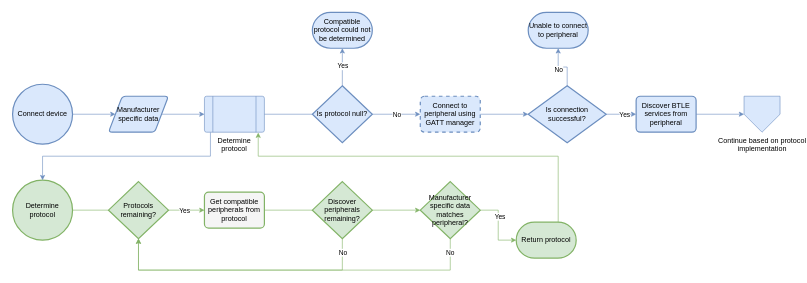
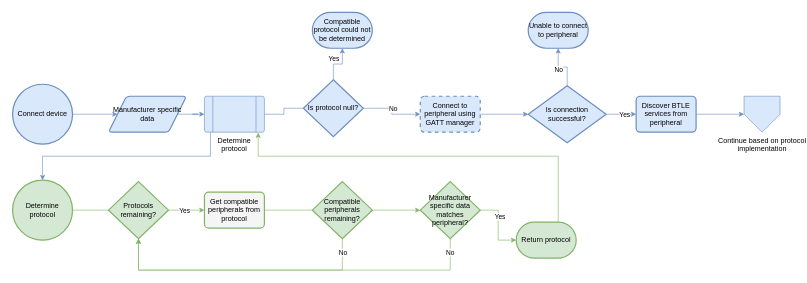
- <mxCell id="7" value="&lt;span style=&quot;&quot;&gt;Manufacturer specific data&lt;/span&gt;" style="shape=parallelogram;html=1;strokeWidth=2;perimeter=parallelogramPerimeter;whiteSpace=wrap;rounded=1;arcSize=12;size=0.23;fillColor=#dae8fc;strokeColor=#6c8ebf;" vertex="1" parent="1"><mxGeometry x="180" y="160" width="100" height="60" as="geometry" /></mxCell>
+ <mxCell id="7" value="&lt;span style=&quot;&quot;&gt;Manufacturer specific data&lt;/span&gt;" style="shape=parallelogram;html=1;strokeWidth=2;perimeter=parallelogramPerimeter;whiteSpace=wrap;rounded=1;arcSize=12;size=0.23;fillColor=#dae8fc;strokeColor=#6c8ebf;" vertex="1" parent="1"><mxGeometry x="180" y="160" width="130" height="60" as="geometry" /></mxCell>
- <mxCell id="32" value="Is protocol null?" style="strokeWidth=2;html=1;shape=mxgraph.flowchart.decision;whiteSpace=wrap;fillColor=#dae8fc;strokeColor=#6c8ebf;" vertex="1" parent="1"><mxGeometry x="520" y="142.5" width="100" height="95" as="geometry" /></mxCell>
+ <mxCell id="32" value="Is protocol null?" style="strokeWidth=2;html=1;shape=mxgraph.flowchart.decision;whiteSpace=wrap;fillColor=#dae8fc;strokeColor=#6c8ebf;" vertex="1" parent="1"><mxGeometry x="505" y="132.5" width="100" height="95" as="geometry" /></mxCell>
- <mxCell id="28" value="Discover peripherals remaining?" style="strokeWidth=2;html=1;shape=mxgraph.flowchart.decision;whiteSpace=wrap;fillColor=#d5e8d4;strokeColor=#82b366;" vertex="1" parent="1"><mxGeometry x="520" y="302.5" width="100" height="95" as="geometry" /></mxCell>
+ <mxCell id="28" value="Compatible peripherals remaining?" style="strokeWidth=2;html=1;shape=mxgraph.flowchart.decision;whiteSpace=wrap;fillColor=#d5e8d4;strokeColor=#82b366;" vertex="1" parent="1"><mxGeometry x="520" y="302.5" width="100" height="95" as="geometry" /></mxCell>
